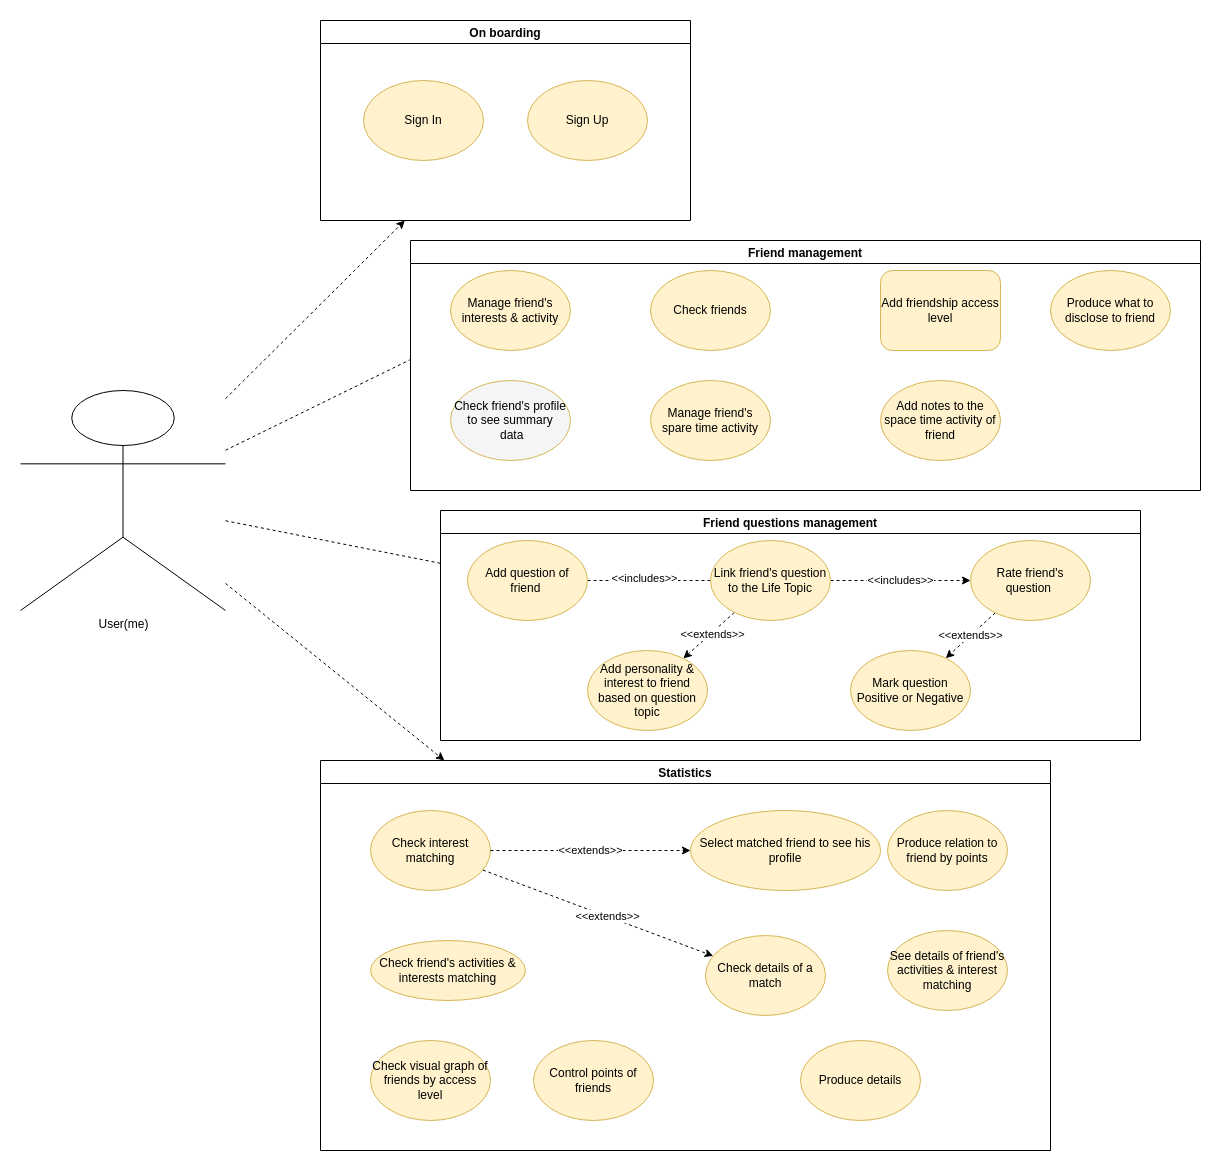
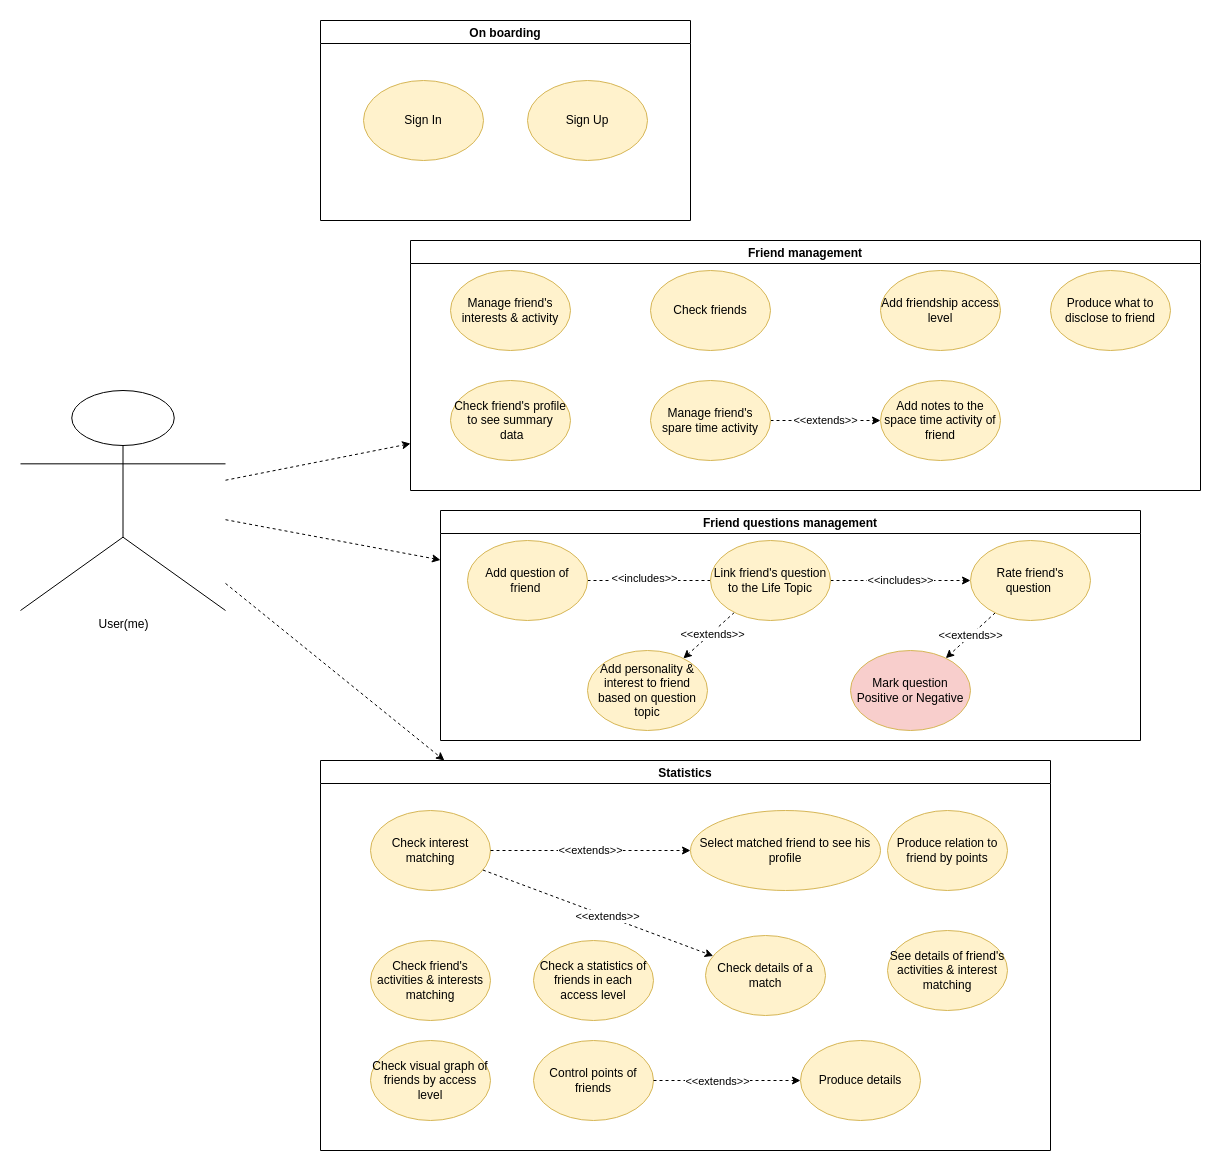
- <mxCell id="17" value="Add friendship access level" style="whiteSpace=wrap;html=1;fillColor=#fff2cc;strokeColor=#d6b656;rounded=1;" parent="10" vertex="1"><mxGeometry x="470" y="30" width="120" height="80" as="geometry" /></mxCell>
+ <mxCell id="17" value="Add friendship access level" style="ellipse;whiteSpace=wrap;html=1;fillColor=#fff2cc;strokeColor=#d6b656;" parent="10" vertex="1"><mxGeometry x="470" y="30" width="120" height="80" as="geometry" /></mxCell>
- <mxCell id="2" style="edgeStyle=none;rounded=0;orthogonalLoop=1;jettySize=auto;html=1;dashed=1;" parent="1" source="6" target="7" edge="1"><mxGeometry relative="1" as="geometry" /></mxCell>
- <mxCell id="3" style="edgeStyle=none;rounded=0;orthogonalLoop=1;jettySize=auto;html=1;dashed=1;" parent="1" source="6" target="16" edge="1"><mxGeometry relative="1" as="geometry" /></mxCell>
+ <mxCell id="3" style="edgeStyle=none;rounded=0;orthogonalLoop=1;jettySize=auto;html=1;dashed=1;" parent="1" source="6" target="10" edge="1"><mxGeometry relative="1" as="geometry" /></mxCell>
- <mxCell id="11" value="Check friend's profile to see summary&lt;br&gt;&amp;nbsp;data" style="ellipse;whiteSpace=wrap;html=1;fillColor=#f5f5f5;strokeColor=#d6b656;" parent="10" vertex="1"><mxGeometry x="40" y="140" width="120" height="80" as="geometry" /></mxCell>
+ <mxCell id="11" value="Check friend's profile to see summary&lt;br&gt;&amp;nbsp;data" style="ellipse;whiteSpace=wrap;html=1;fillColor=#fff2cc;strokeColor=#d6b656;" parent="10" vertex="1"><mxGeometry x="40" y="140" width="120" height="80" as="geometry" /></mxCell>
+ <mxCell id="12" value="&amp;lt;&amp;lt;extends&amp;gt;&amp;gt;" style="edgeStyle=none;rounded=0;orthogonalLoop=1;jettySize=auto;html=1;dashed=1;" parent="10" source="13" target="14" edge="1"><mxGeometry relative="1" as="geometry" /></mxCell>
- <mxCell id="4" style="edgeStyle=none;rounded=0;orthogonalLoop=1;jettySize=auto;html=1;dashed=1;" parent="1" source="6" target="23" edge="1"><mxGeometry relative="1" as="geometry" /></mxCell>
+ <mxCell id="4" style="edgeStyle=none;rounded=0;orthogonalLoop=1;jettySize=auto;html=1;dashed=1;" parent="1" source="6" target="19" edge="1"><mxGeometry relative="1" as="geometry" /></mxCell>
- <mxCell id="30" value="Mark question Positive or Negative" style="ellipse;whiteSpace=wrap;html=1;fillColor=#fff2cc;strokeColor=#d6b656;" parent="19" vertex="1"><mxGeometry x="410" y="140" width="120" height="80" as="geometry" /></mxCell>
+ <mxCell id="30" value="Mark question Positive or Negative" style="ellipse;whiteSpace=wrap;html=1;fillColor=#f8cecc;strokeColor=#d6b656;" parent="19" vertex="1"><mxGeometry x="410" y="140" width="120" height="80" as="geometry" /></mxCell>
- <mxCell id="38" value="Check friend's activities &amp;amp; interests matching" style="ellipse;whiteSpace=wrap;html=1;fillColor=#fff2cc;strokeColor=#d6b656;" parent="31" vertex="1"><mxGeometry x="50" y="180" width="155" height="60" as="geometry" /></mxCell>
+ <mxCell id="38" value="Check friend's activities &amp;amp; interests matching" style="ellipse;whiteSpace=wrap;html=1;fillColor=#fff2cc;strokeColor=#d6b656;" parent="31" vertex="1"><mxGeometry x="50" y="180" width="120" height="80" as="geometry" /></mxCell>
+ <mxCell id="40" value="Check a statistics of friends in each access level" style="ellipse;whiteSpace=wrap;html=1;fillColor=#fff2cc;strokeColor=#d6b656;" parent="31" vertex="1"><mxGeometry x="213" y="180" width="120" height="80" as="geometry" /></mxCell>
+ <mxCell id="45" style="edgeStyle=none;rounded=0;orthogonalLoop=1;jettySize=auto;html=1;dashed=1;" parent="31" source="43" target="44" edge="1"><mxGeometry relative="1" as="geometry" /></mxCell>
+ <mxCell id="46" value="&amp;lt;&amp;lt;extends&amp;gt;&amp;gt;" style="edgeLabel;html=1;align=center;verticalAlign=middle;resizable=0;points=[];" parent="45" vertex="1" connectable="0"><mxGeometry x="-0.142" relative="1" as="geometry"><mxPoint as="offset" /></mxGeometry></mxCell>
